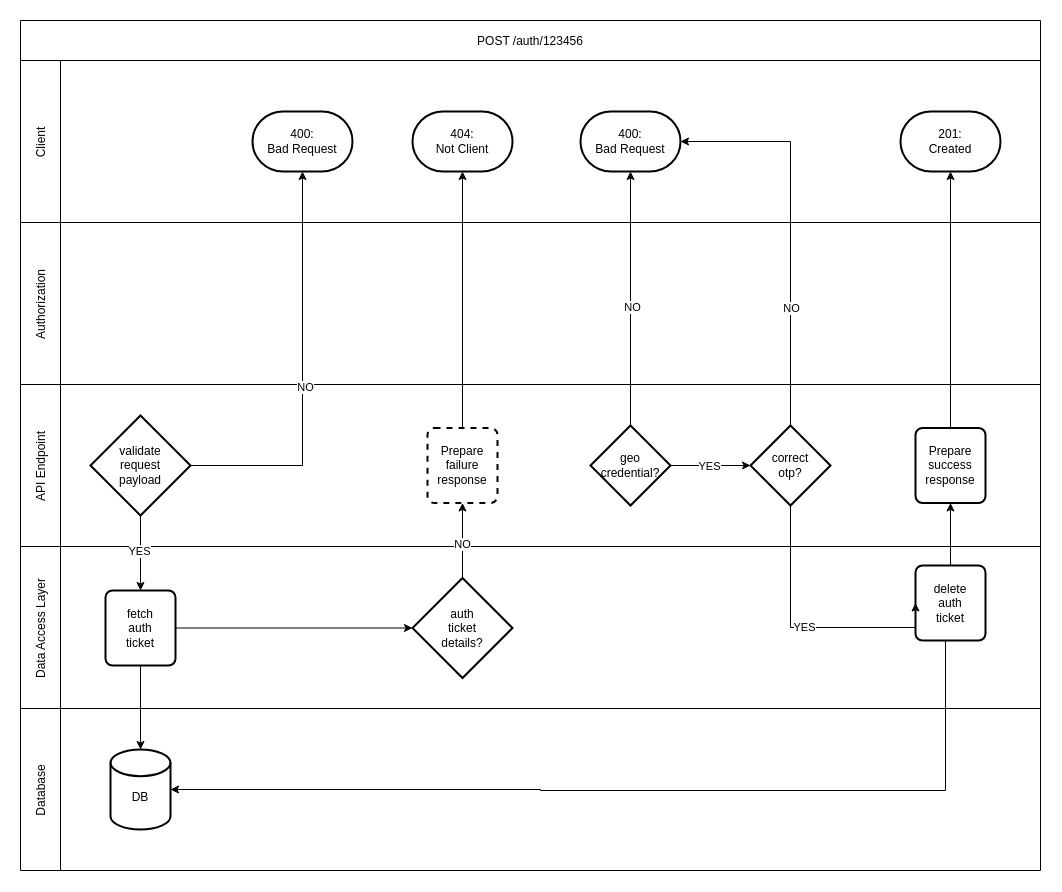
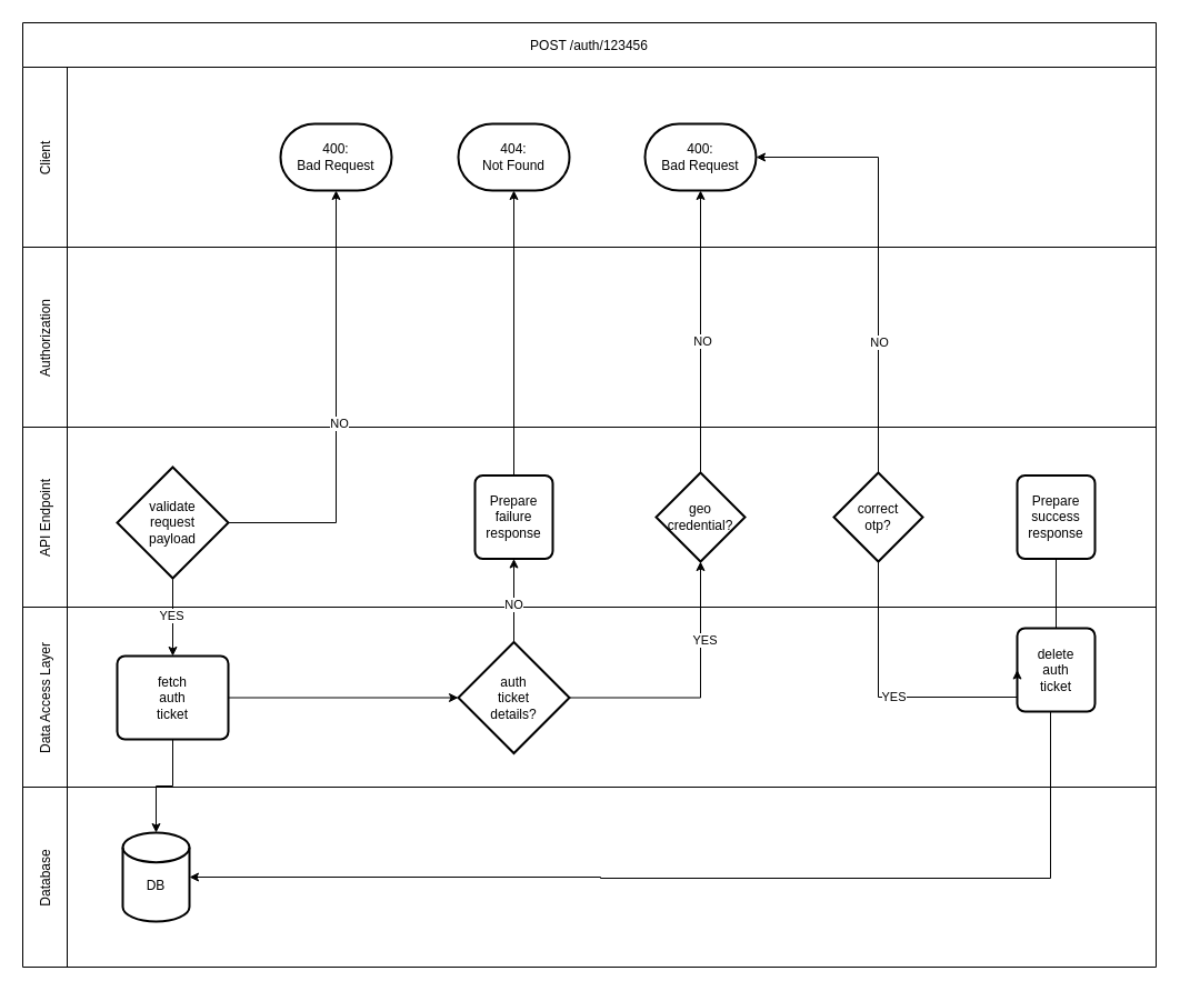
- <mxCell id="6" value="404:&lt;div&gt;Not Client&lt;/div&gt;" style="strokeWidth=2;html=1;shape=mxgraph.flowchart.terminator;whiteSpace=wrap;" vertex="1" parent="4"><mxGeometry x="352" y="51" width="100" height="60" as="geometry" /></mxCell>
+ <mxCell id="6" value="404:&lt;div&gt;Not Found&lt;/div&gt;" style="strokeWidth=2;html=1;shape=mxgraph.flowchart.terminator;whiteSpace=wrap;" vertex="1" parent="4"><mxGeometry x="352" y="51" width="100" height="60" as="geometry" /></mxCell>
- <mxCell id="7" value="201:&lt;div&gt;Created&lt;/div&gt;" style="strokeWidth=2;html=1;shape=mxgraph.flowchart.terminator;whiteSpace=wrap;" vertex="1" parent="4"><mxGeometry x="840" y="51" width="100" height="60" as="geometry" /></mxCell>
- <mxCell id="9" style="edgeStyle=orthogonalEdgeStyle;rounded=0;orthogonalLoop=1;jettySize=auto;html=1;entryX=0.5;entryY=1;entryDx=0;entryDy=0;entryPerimeter=0;" edge="1" parent="4" source="8" target="7"><mxGeometry relative="1" as="geometry"><mxPoint x="402" y="180" as="targetPoint" /></mxGeometry></mxCell>
- <mxCell id="15" value="validate&lt;div&gt;request&lt;/div&gt;&lt;div&gt;payload&lt;/div&gt;" style="strokeWidth=2;html=1;shape=mxgraph.flowchart.decision;whiteSpace=wrap;" vertex="1" parent="14"><mxGeometry x="30" y="31" width="100" height="100" as="geometry" /></mxCell>
+ <mxCell id="15" value="validate&lt;div&gt;request&lt;/div&gt;&lt;div&gt;payload&lt;/div&gt;" style="strokeWidth=2;html=1;shape=mxgraph.flowchart.decision;whiteSpace=wrap;" vertex="1" parent="14"><mxGeometry x="45" y="36" width="100" height="100" as="geometry" /></mxCell>
- <mxCell id="16" value="Prepare&lt;br&gt;failure&lt;div&gt;response&lt;/div&gt;" style="rounded=1;whiteSpace=wrap;html=1;absoluteArcSize=1;arcSize=14;strokeWidth=2;shadow=0;glass=0;sketch=0;gradientColor=none;dashed=1;" vertex="1" parent="14"><mxGeometry x="367" y="43.5" width="70" height="75" as="geometry" /></mxCell>
+ <mxCell id="16" value="Prepare&lt;br&gt;failure&lt;div&gt;response&lt;/div&gt;" style="rounded=1;whiteSpace=wrap;html=1;absoluteArcSize=1;arcSize=14;strokeWidth=2;shadow=0;glass=0;sketch=0;gradientColor=none;" vertex="1" parent="14"><mxGeometry x="367" y="43.5" width="70" height="75" as="geometry" /></mxCell>
- <mxCell id="17" value="" style="edgeStyle=orthogonalEdgeStyle;rounded=0;orthogonalLoop=1;jettySize=auto;html=1;" edge="1" parent="14" source="19" target="20"><mxGeometry relative="1" as="geometry" /></mxCell>
- <mxCell id="18" value="YES" style="edgeLabel;html=1;align=center;verticalAlign=middle;resizable=0;points=[];" vertex="1" connectable="0" parent="17"><mxGeometry x="-0.046" relative="1" as="geometry"><mxPoint as="offset" /></mxGeometry></mxCell>
- <mxCell id="46" style="edgeStyle=orthogonalEdgeStyle;rounded=0;orthogonalLoop=1;jettySize=auto;html=1;entryX=0.5;entryY=1;entryDx=0;entryDy=0;" edge="1" parent="2" source="26" target="8"><mxGeometry relative="1" as="geometry" /></mxCell>
+ <mxCell id="46" style="edgeStyle=orthogonalEdgeStyle;rounded=0;orthogonalLoop=1;jettySize=auto;html=1;entryX=0.5;entryY=1;entryDx=0;entryDy=0;endArrow=none;" edge="1" parent="2" source="26" target="8"><mxGeometry relative="1" as="geometry" /></mxCell>
- <mxCell id="24" value="fetch&lt;div&gt;auth&lt;/div&gt;&lt;div&gt;ticket&lt;/div&gt;" style="rounded=1;whiteSpace=wrap;html=1;absoluteArcSize=1;arcSize=14;strokeWidth=2;shadow=0;glass=0;sketch=0;gradientColor=none;" parent="22" vertex="1"><mxGeometry x="45" y="44" width="70" height="75" as="geometry" /></mxCell>
+ <mxCell id="24" value="fetch&lt;div&gt;auth&lt;/div&gt;&lt;div&gt;ticket&lt;/div&gt;" style="rounded=1;whiteSpace=wrap;html=1;absoluteArcSize=1;arcSize=14;strokeWidth=2;shadow=0;glass=0;sketch=0;gradientColor=none;" parent="22" vertex="1"><mxGeometry x="45" y="44" width="100" height="75" as="geometry" /></mxCell>
+ <mxCell id="38" value="" style="edgeStyle=orthogonalEdgeStyle;rounded=0;orthogonalLoop=1;jettySize=auto;html=1;" edge="1" parent="2" source="25" target="19"><mxGeometry relative="1" as="geometry" /></mxCell>
+ <mxCell id="39" value="YES" style="edgeLabel;html=1;align=center;verticalAlign=middle;resizable=0;points=[];" vertex="1" connectable="0" parent="38"><mxGeometry x="0.417" y="-3" relative="1" as="geometry"><mxPoint as="offset" /></mxGeometry></mxCell>
